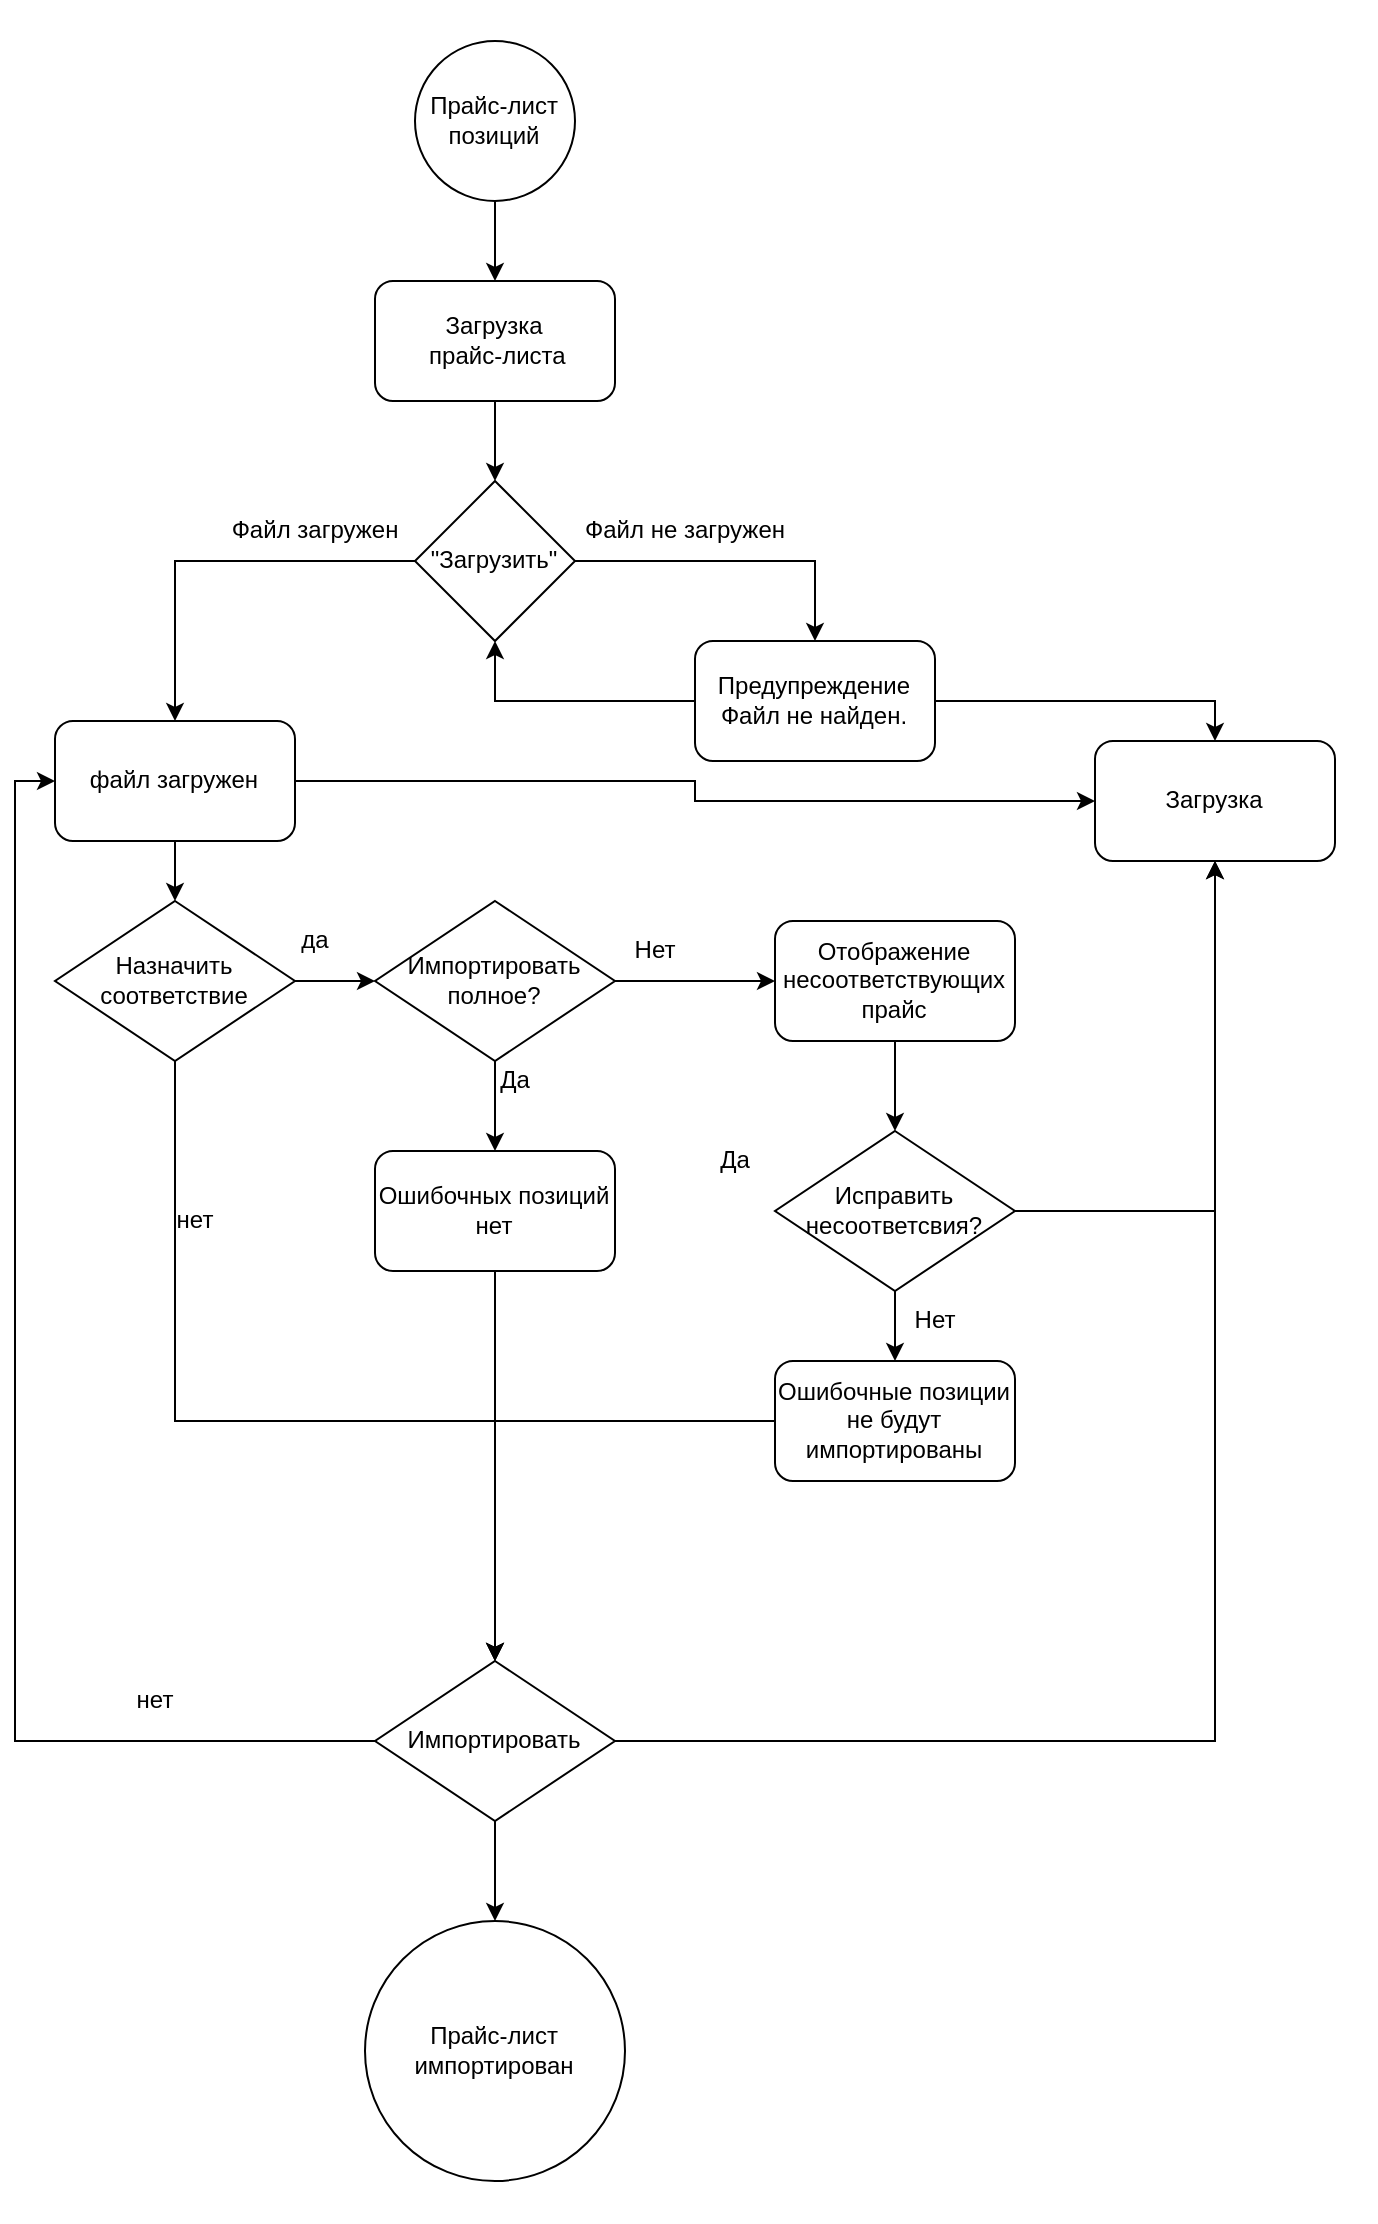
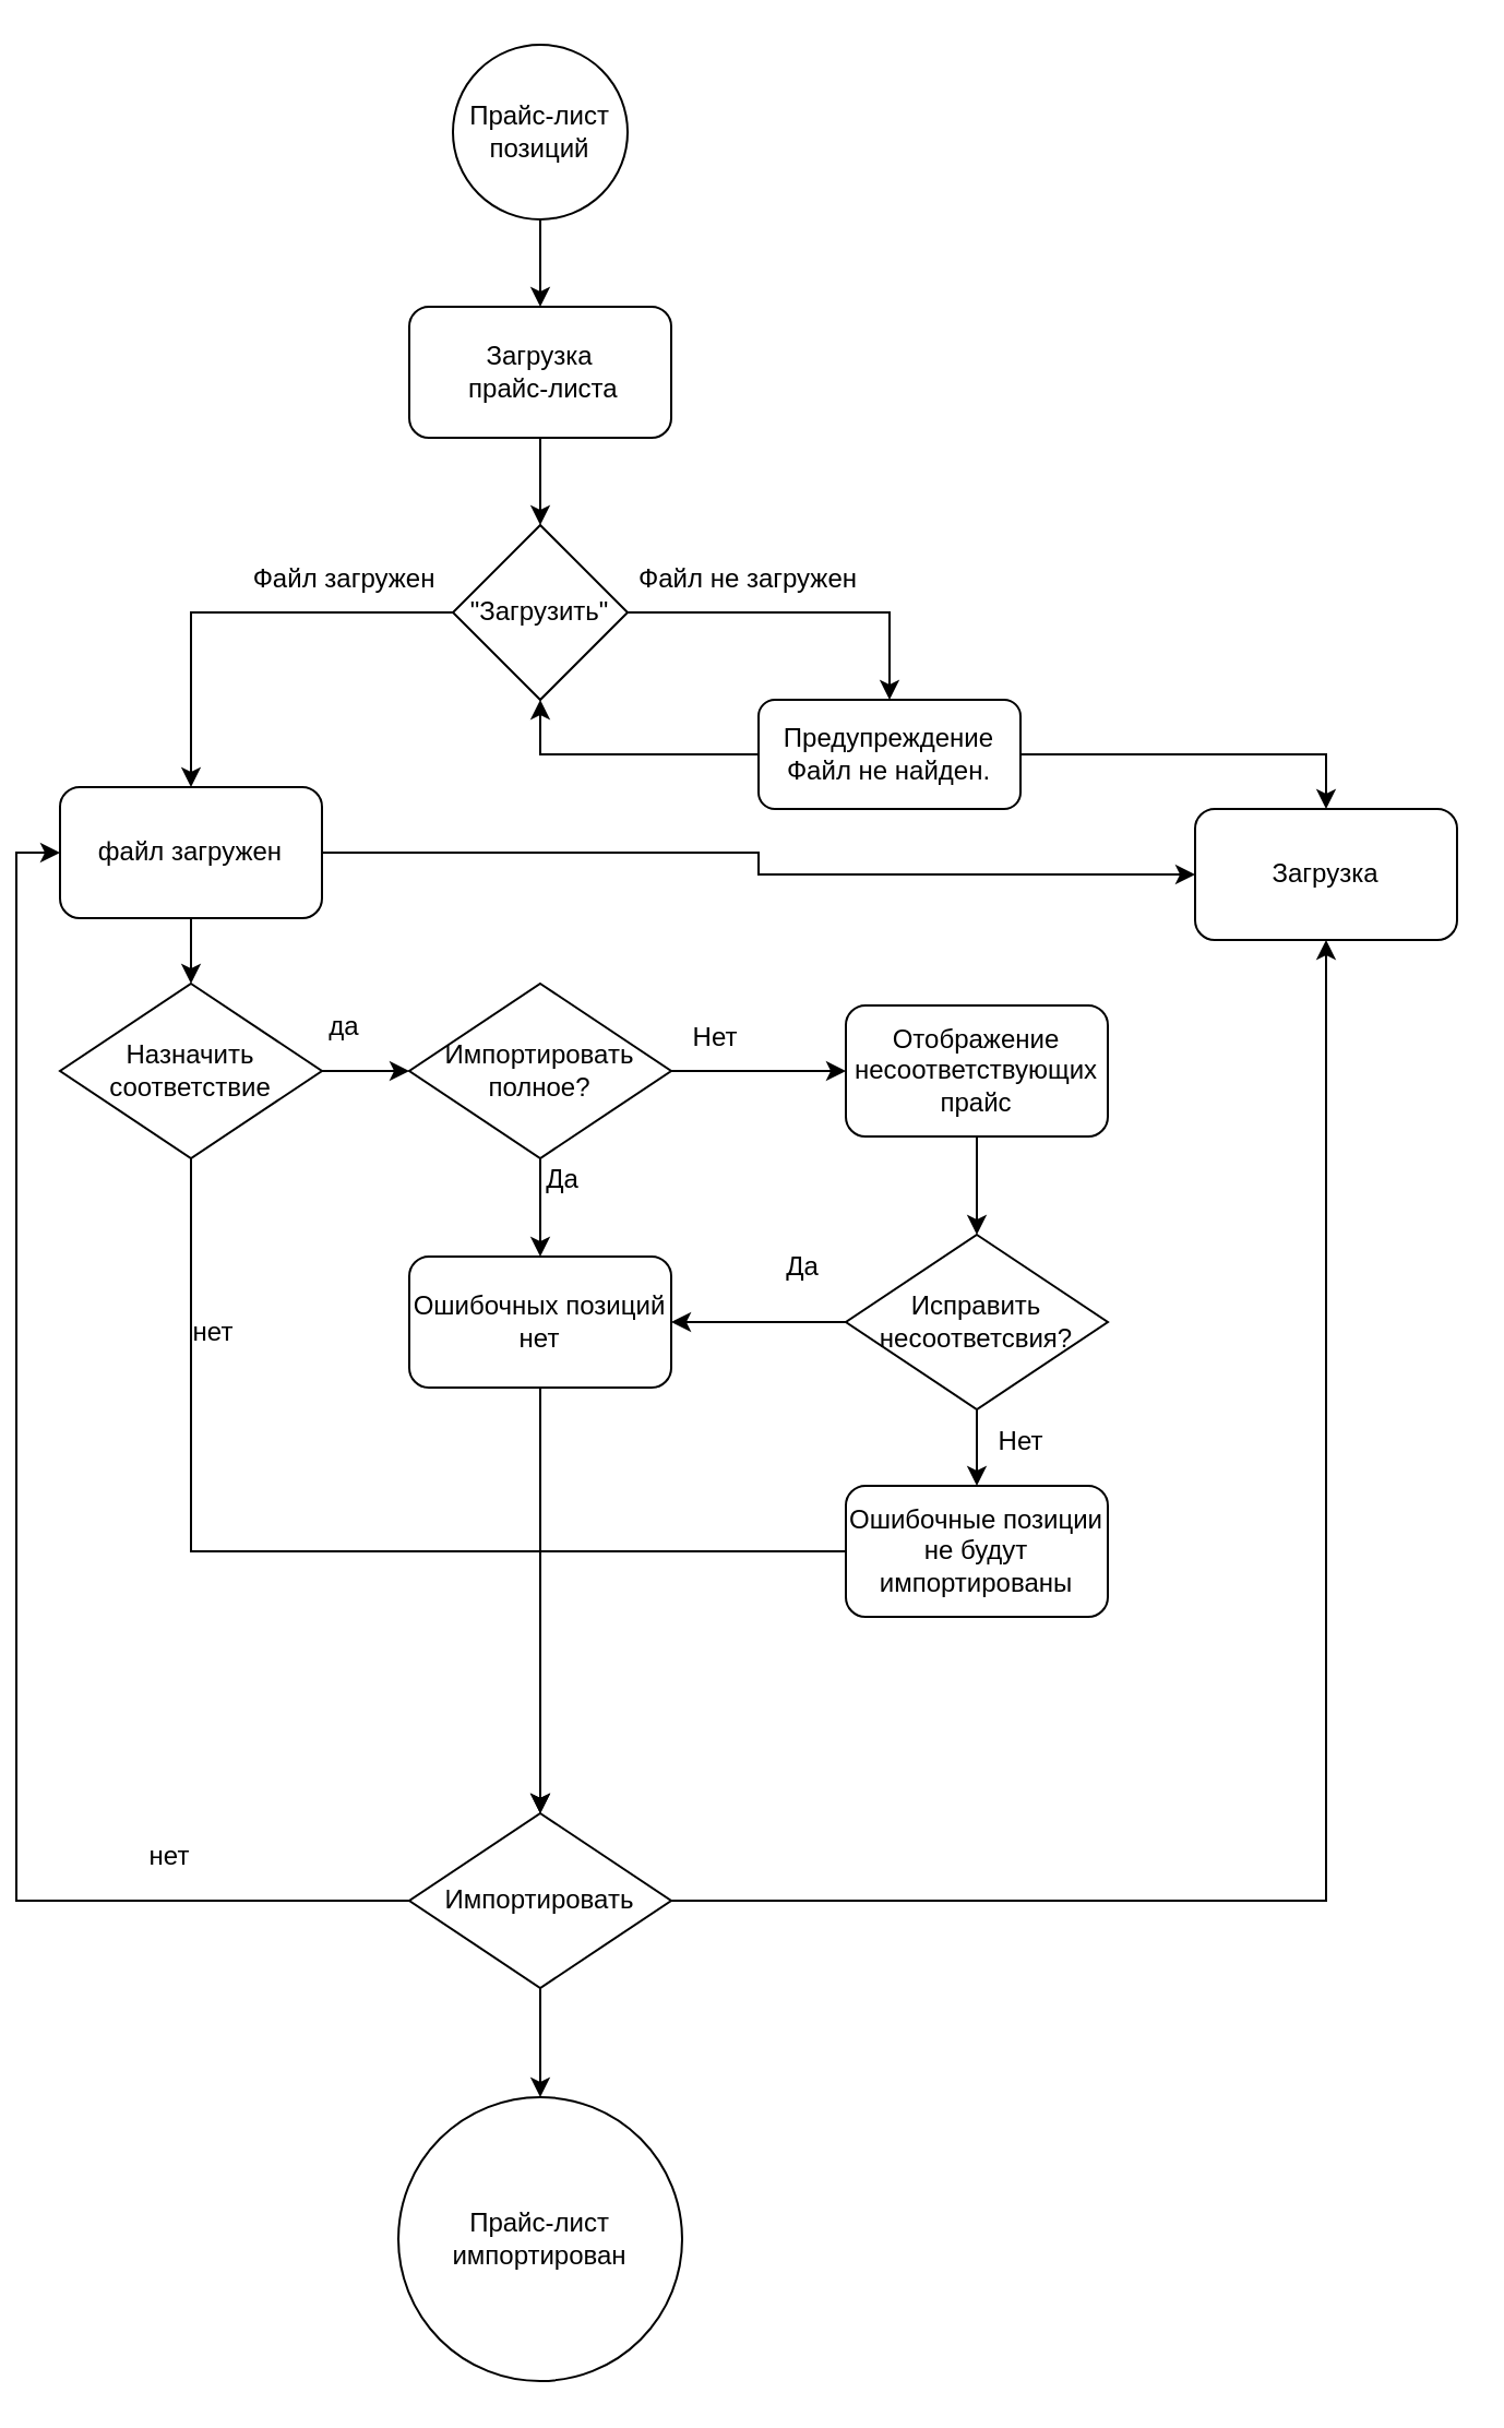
- <mxCell id="17" value="Предупреждение Файл не найден." style="rounded=1;whiteSpace=wrap;html=1;" parent="1" vertex="1"><mxGeometry x="340" y="320" width="120" height="60" as="geometry" /></mxCell>
+ <mxCell id="17" value="Предупреждение Файл не найден." style="rounded=1;whiteSpace=wrap;html=1;" parent="1" vertex="1"><mxGeometry x="340" y="320" width="120" height="50" as="geometry" /></mxCell>
- <mxCell id="34" style="edgeStyle=orthogonalEdgeStyle;rounded=0;orthogonalLoop=1;jettySize=auto;html=1;" parent="1" source="36" target="45" edge="1"><mxGeometry relative="1" as="geometry" /></mxCell>
+ <mxCell id="34" style="edgeStyle=orthogonalEdgeStyle;rounded=0;orthogonalLoop=1;jettySize=auto;html=1;entryX=1;entryY=0.5;entryDx=0;entryDy=0;" parent="1" source="36" target="30" edge="1"><mxGeometry relative="1" as="geometry" /></mxCell>
